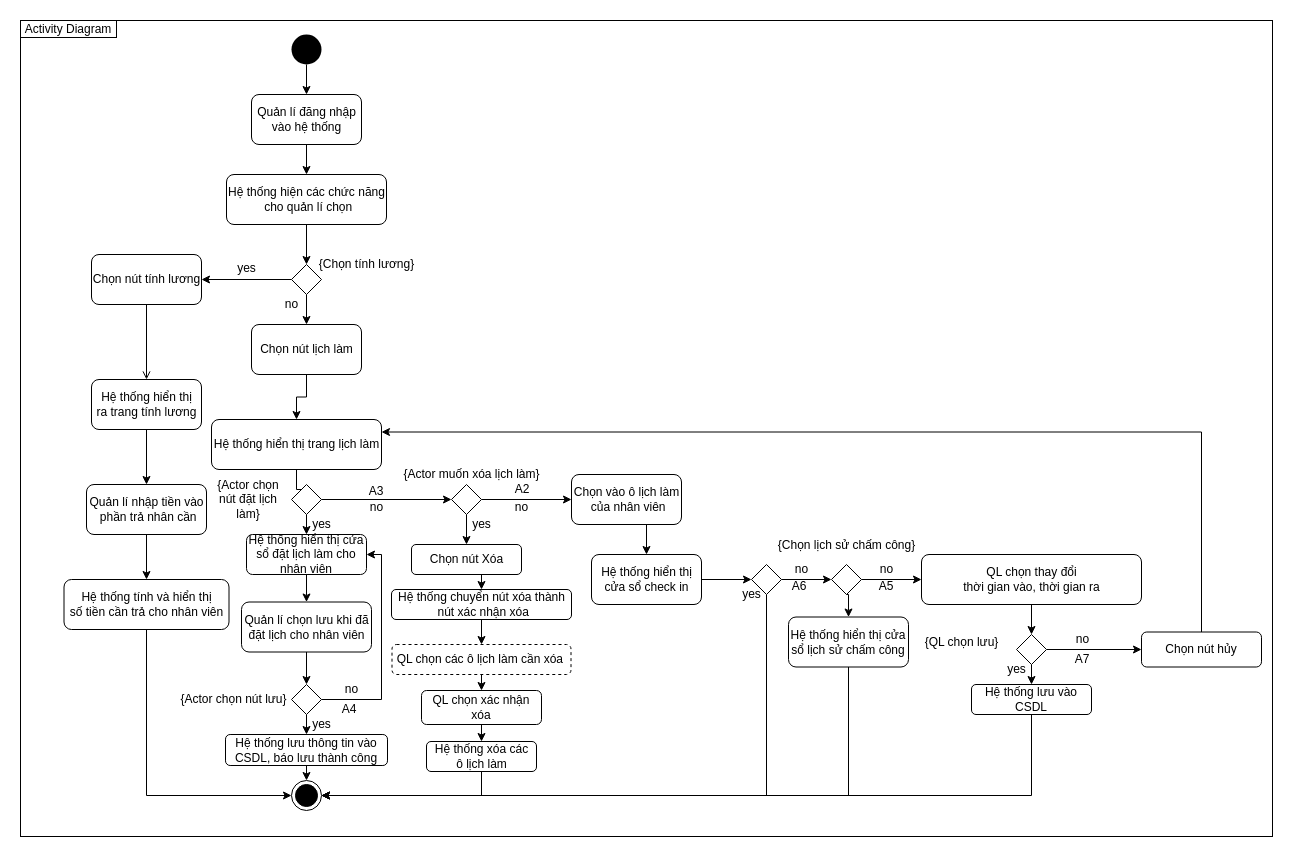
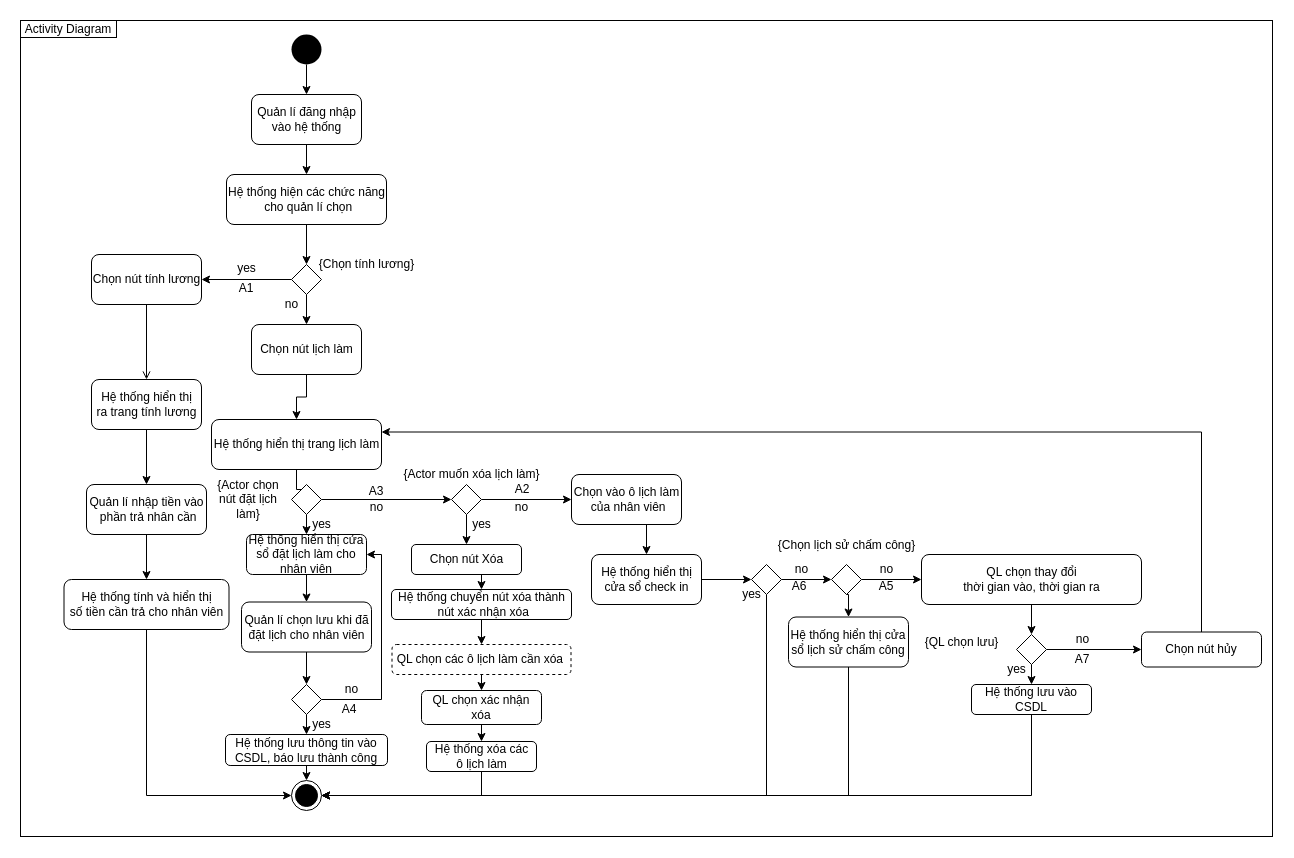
+ <mxCell id="86" value="A1" style="text;html=1;strokeColor=none;fillColor=none;align=center;verticalAlign=middle;whiteSpace=wrap;rounded=0;" vertex="1" parent="1"><mxGeometry x="226" y="278" width="40" height="20" as="geometry" /></mxCell>
- <mxCell id="74" value="{Actor chọn nút lưu}" style="text;html=1;align=center;verticalAlign=middle;resizable=0;points=[];autosize=1;" parent="1" vertex="1"><mxGeometry x="175" y="690" width="116" height="18" as="geometry" /></mxCell>
